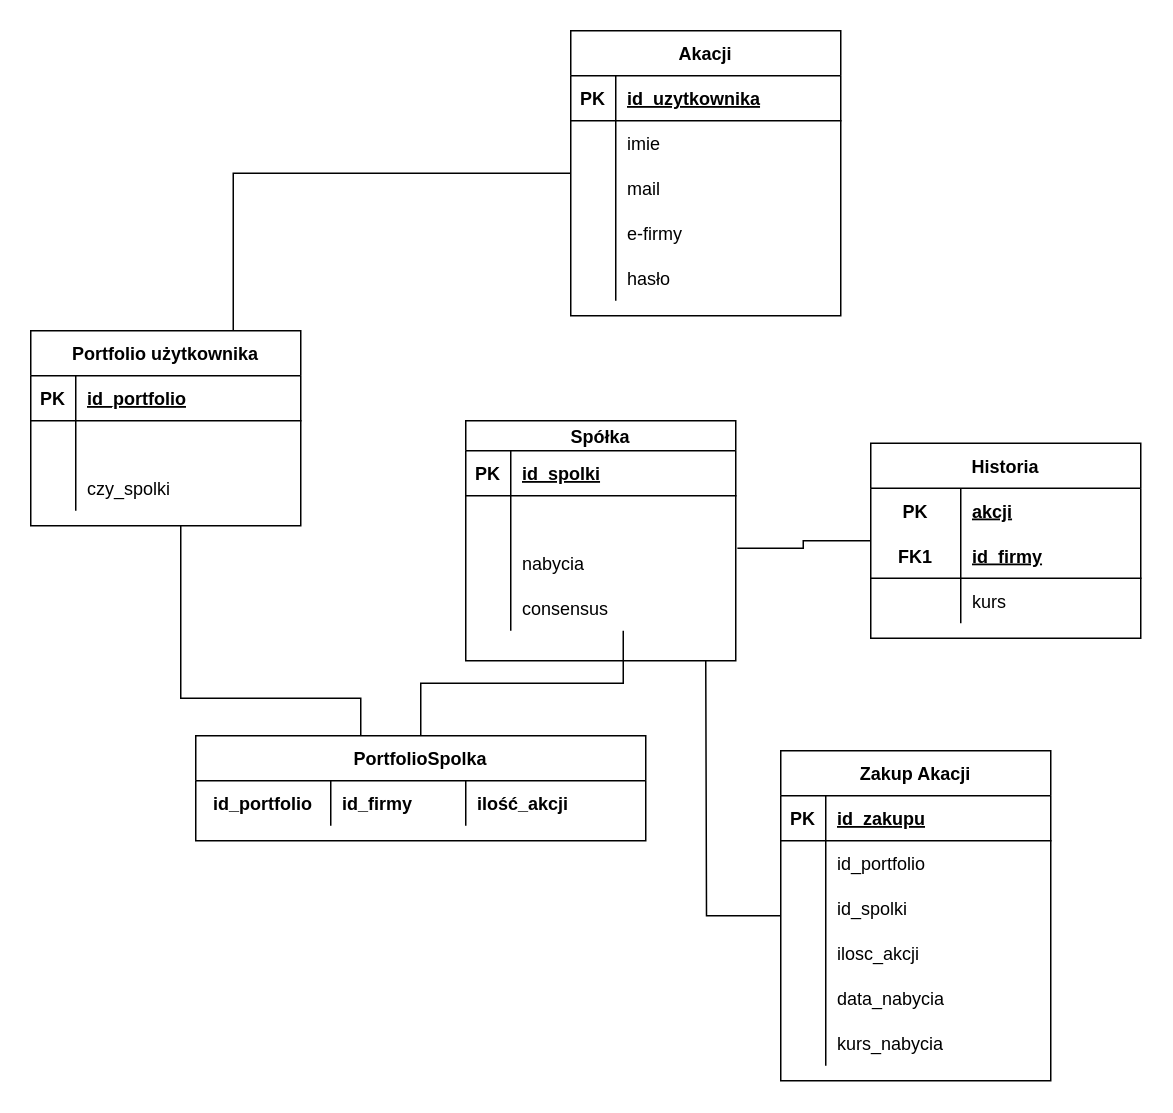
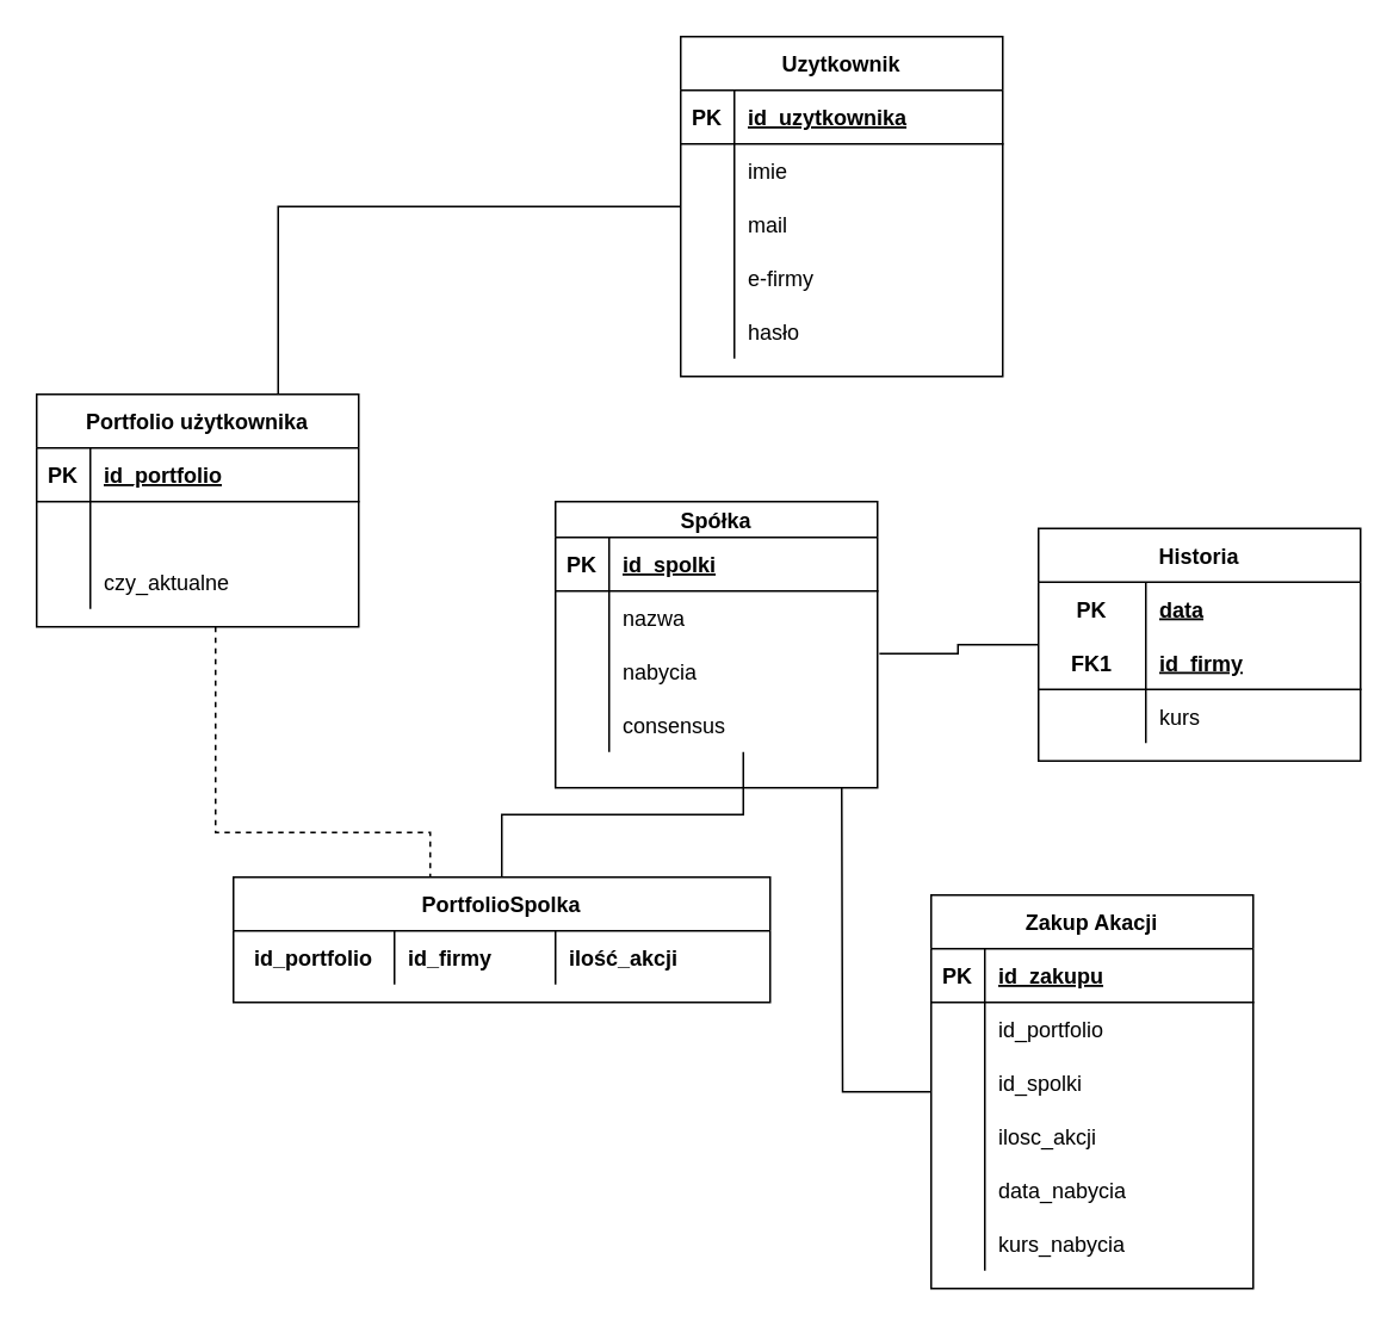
- <mxCell id="14" value="Akacji " style="shape=table;startSize=30;container=1;collapsible=1;childLayout=tableLayout;fixedRows=1;rowLines=0;fontStyle=1;align=center;resizeLast=1;" parent="1" vertex="1"><mxGeometry x="380" width="180" height="190" as="geometry" y="20" /></mxCell>
+ <mxCell id="14" value="Uzytkownik " style="shape=table;startSize=30;container=1;collapsible=1;childLayout=tableLayout;fixedRows=1;rowLines=0;fontStyle=1;align=center;resizeLast=1;" parent="1" vertex="1"><mxGeometry x="380" width="180" height="190" as="geometry" y="20" /></mxCell>
- <mxCell id="58" value="czy_spolki" style="shape=partialRectangle;connectable=0;fillColor=none;top=0;left=0;bottom=0;right=0;align=left;spacingLeft=6;overflow=hidden;" parent="56" vertex="1"><mxGeometry x="30" width="150" height="30" as="geometry" /></mxCell>
+ <mxCell id="58" value="czy_aktualne" style="shape=partialRectangle;connectable=0;fillColor=none;top=0;left=0;bottom=0;right=0;align=left;spacingLeft=6;overflow=hidden;" parent="56" vertex="1"><mxGeometry x="30" width="150" height="30" as="geometry" /></mxCell>
- <mxCell id="6" value="akcji" style="shape=partialRectangle;connectable=0;fillColor=none;top=0;left=0;bottom=0;right=0;align=left;spacingLeft=6;fontStyle=5;overflow=hidden;" parent="4" vertex="1"><mxGeometry x="60" width="120" height="30" as="geometry" /></mxCell>
+ <mxCell id="6" value="data" style="shape=partialRectangle;connectable=0;fillColor=none;top=0;left=0;bottom=0;right=0;align=left;spacingLeft=6;fontStyle=5;overflow=hidden;" parent="4" vertex="1"><mxGeometry x="60" width="120" height="30" as="geometry" /></mxCell>
+ <mxCell id="42" value="nazwa" style="shape=partialRectangle;connectable=0;fillColor=none;top=0;left=0;bottom=0;right=0;align=left;spacingLeft=6;overflow=hidden;" parent="40" vertex="1"><mxGeometry x="30" width="150" height="30" as="geometry" /></mxCell>
- <mxCell id="49" style="edgeStyle=orthogonalEdgeStyle;rounded=0;orthogonalLoop=1;jettySize=auto;html=1;endArrow=none;endFill=0;" parent="1" source="50" target="31" edge="1"><mxGeometry relative="1" as="geometry"><Array as="points"><mxPoint x="120" y="465" /><mxPoint x="240" y="465" /></Array></mxGeometry></mxCell>
+ <mxCell id="49" style="edgeStyle=orthogonalEdgeStyle;rounded=0;orthogonalLoop=1;jettySize=auto;html=1;endArrow=none;endFill=0;dashed=1;" parent="1" source="50" target="31" edge="1"><mxGeometry relative="1" as="geometry"><Array as="points"><mxPoint x="120" y="465" /><mxPoint x="240" y="465" /></Array></mxGeometry></mxCell>
